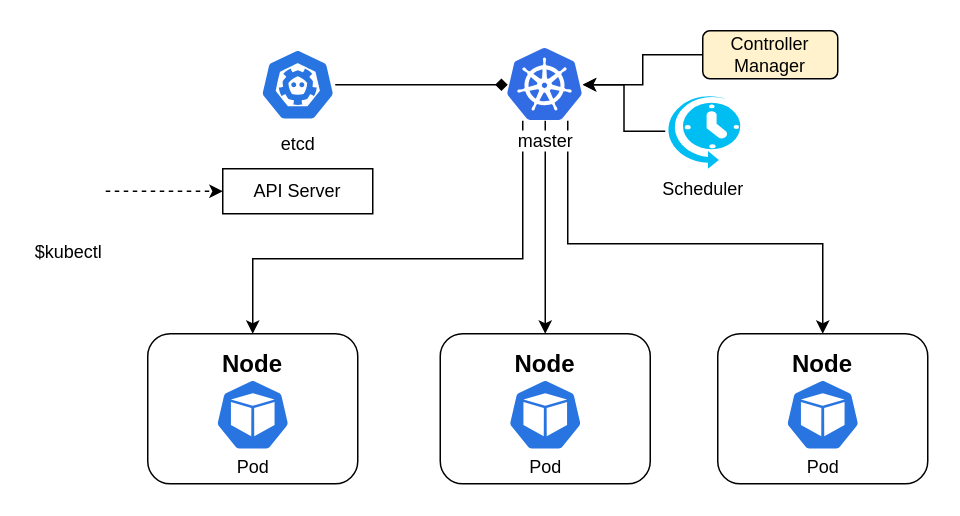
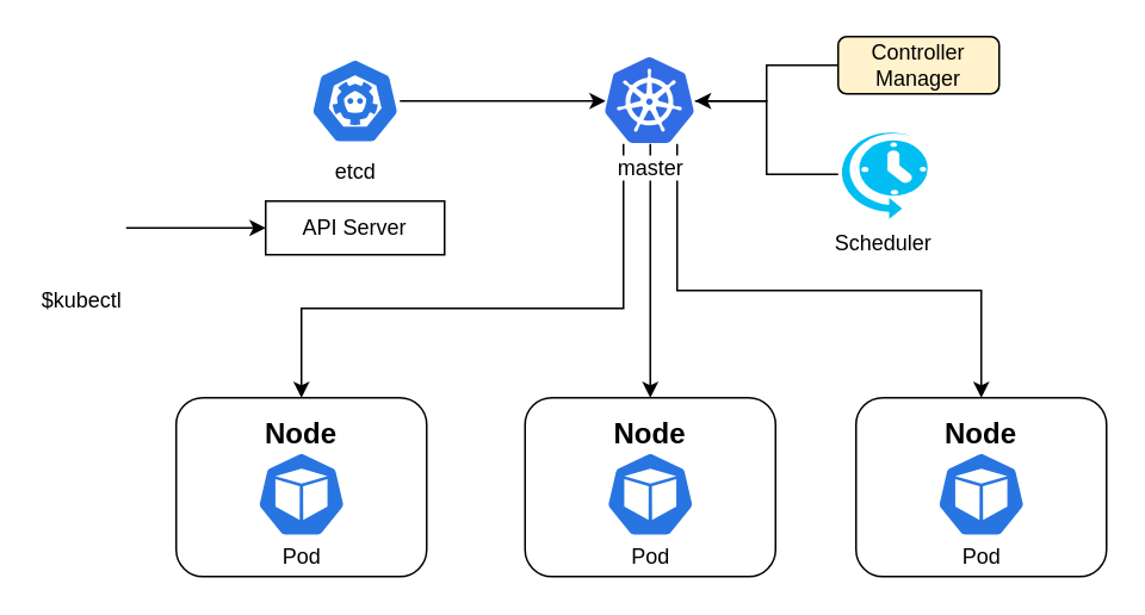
- <mxCell id="11" style="edgeStyle=orthogonalEdgeStyle;rounded=0;orthogonalLoop=1;jettySize=auto;html=1;exitX=0;exitY=0.5;exitDx=0;exitDy=0;" edge="1" parent="1" source="12" target="5"><mxGeometry relative="1" as="geometry" /></mxCell>
+ <mxCell id="11" style="edgeStyle=orthogonalEdgeStyle;rounded=0;orthogonalLoop=1;jettySize=auto;html=1;exitX=0;exitY=0.5;exitDx=0;exitDy=0;endArrow=none;" edge="1" parent="1" source="12" target="5"><mxGeometry relative="1" as="geometry" /></mxCell>
- <mxCell id="6" style="edgeStyle=orthogonalEdgeStyle;rounded=0;orthogonalLoop=1;jettySize=auto;html=1;endArrow=diamond;" edge="1" parent="1" source="7" target="5"><mxGeometry relative="1" as="geometry" /></mxCell>
+ <mxCell id="6" style="edgeStyle=orthogonalEdgeStyle;rounded=0;orthogonalLoop=1;jettySize=auto;html=1;" edge="1" parent="1" source="7" target="5"><mxGeometry relative="1" as="geometry" /></mxCell>
- <mxCell id="14" value="Scheduler" style="verticalLabelPosition=bottom;html=1;verticalAlign=top;align=center;strokeColor=none;fillColor=#00BEF2;shape=mxgraph.azure.scheduler;pointerEvents=1;" vertex="1" parent="1"><mxGeometry x="443" y="62" width="50" height="50" as="geometry" /></mxCell>
+ <mxCell id="14" value="Scheduler" style="verticalLabelPosition=bottom;html=1;verticalAlign=top;align=center;strokeColor=none;fillColor=#00BEF2;shape=mxgraph.azure.scheduler;pointerEvents=1;" vertex="1" parent="1"><mxGeometry x="468" y="72" width="50" height="50" as="geometry" /></mxCell>
- <mxCell id="9" style="edgeStyle=orthogonalEdgeStyle;rounded=0;orthogonalLoop=1;jettySize=auto;html=1;entryX=0;entryY=0.5;entryDx=0;entryDy=0;dashed=1;" edge="1" parent="1" source="10" target="8"><mxGeometry relative="1" as="geometry" /></mxCell>
+ <mxCell id="9" style="edgeStyle=orthogonalEdgeStyle;rounded=0;orthogonalLoop=1;jettySize=auto;html=1;entryX=0;entryY=0.5;entryDx=0;entryDy=0;" edge="1" parent="1" source="10" target="8"><mxGeometry relative="1" as="geometry" /></mxCell>
